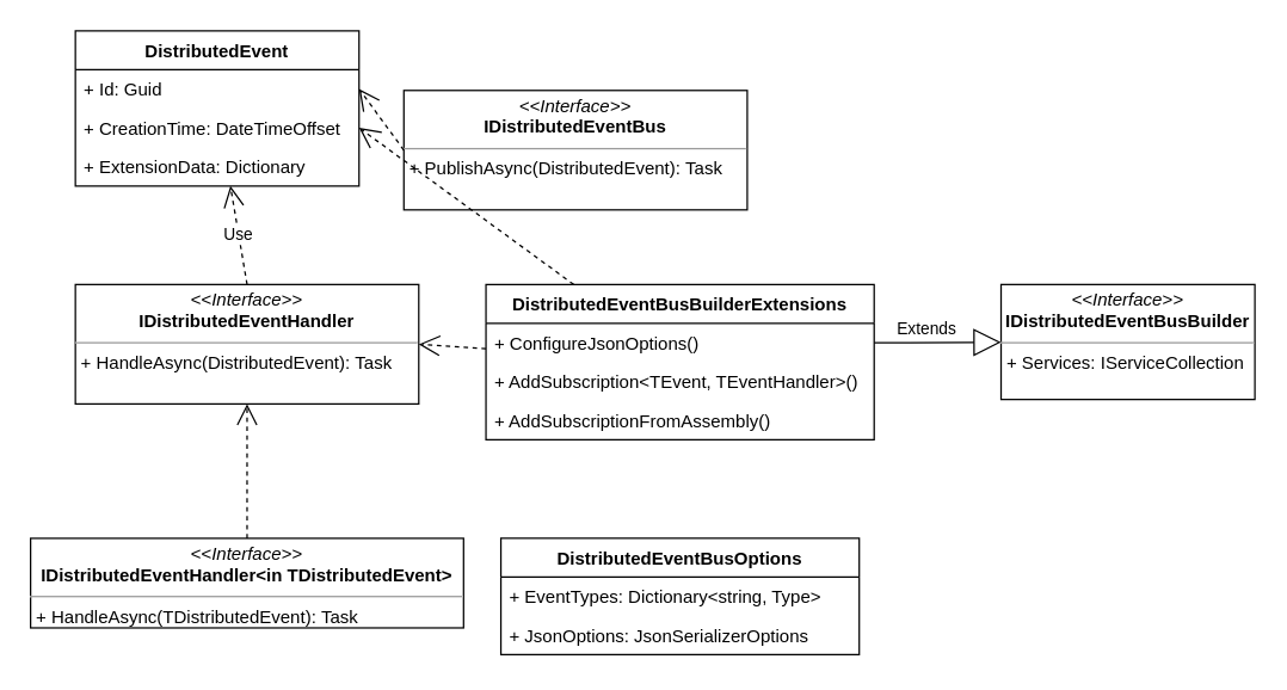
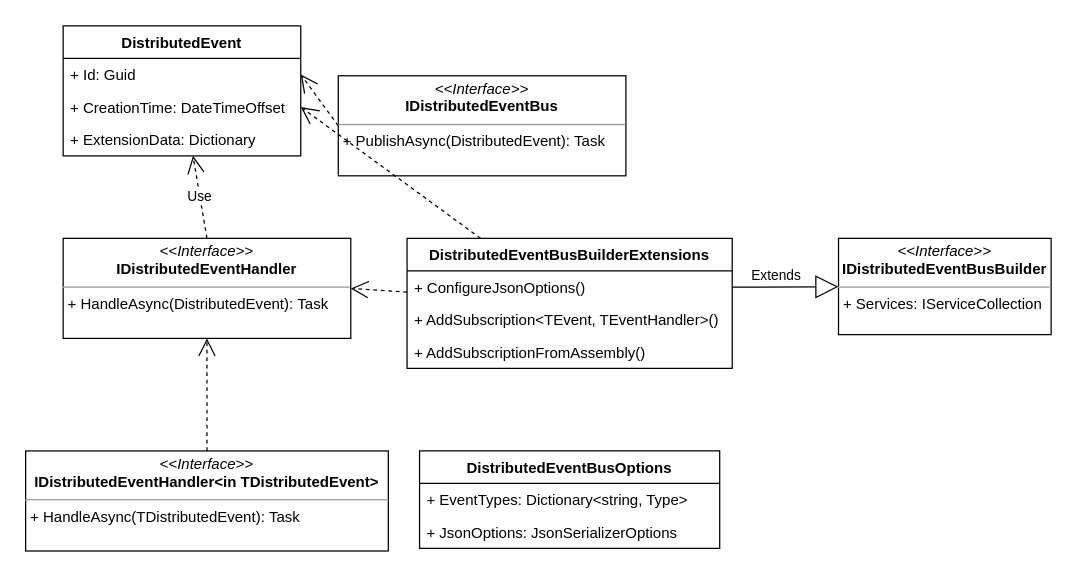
- <mxCell id="17" value="&lt;p style=&quot;margin:0px;margin-top:4px;text-align:center;&quot;&gt;&lt;i&gt;&amp;lt;&amp;lt;Interface&amp;gt;&amp;gt;&lt;/i&gt;&lt;br&gt;&lt;b style=&quot;border-color: var(--border-color);&quot;&gt;IDistributedEventHandler&amp;lt;in TDistributedEvent&amp;gt;&lt;/b&gt;&lt;/p&gt;&lt;hr size=&quot;1&quot;&gt;&lt;p style=&quot;margin:0px;margin-left:4px;&quot;&gt;+ HandleAsync(TDistributedEvent):&amp;nbsp;Task&lt;br&gt;&lt;/p&gt;" style="verticalAlign=top;align=left;overflow=fill;fontSize=12;fontFamily=Helvetica;html=1;" vertex="1" parent="1"><mxGeometry x="20" y="360" width="290" height="60" as="geometry" /></mxCell>
+ <mxCell id="17" value="&lt;p style=&quot;margin:0px;margin-top:4px;text-align:center;&quot;&gt;&lt;i&gt;&amp;lt;&amp;lt;Interface&amp;gt;&amp;gt;&lt;/i&gt;&lt;br&gt;&lt;b style=&quot;border-color: var(--border-color);&quot;&gt;IDistributedEventHandler&amp;lt;in TDistributedEvent&amp;gt;&lt;/b&gt;&lt;/p&gt;&lt;hr size=&quot;1&quot;&gt;&lt;p style=&quot;margin:0px;margin-left:4px;&quot;&gt;+ HandleAsync(TDistributedEvent):&amp;nbsp;Task&lt;br&gt;&lt;/p&gt;" style="verticalAlign=top;align=left;overflow=fill;fontSize=12;fontFamily=Helvetica;html=1;" vertex="1" parent="1"><mxGeometry x="20" y="360" width="290" height="80" as="geometry" /></mxCell>
